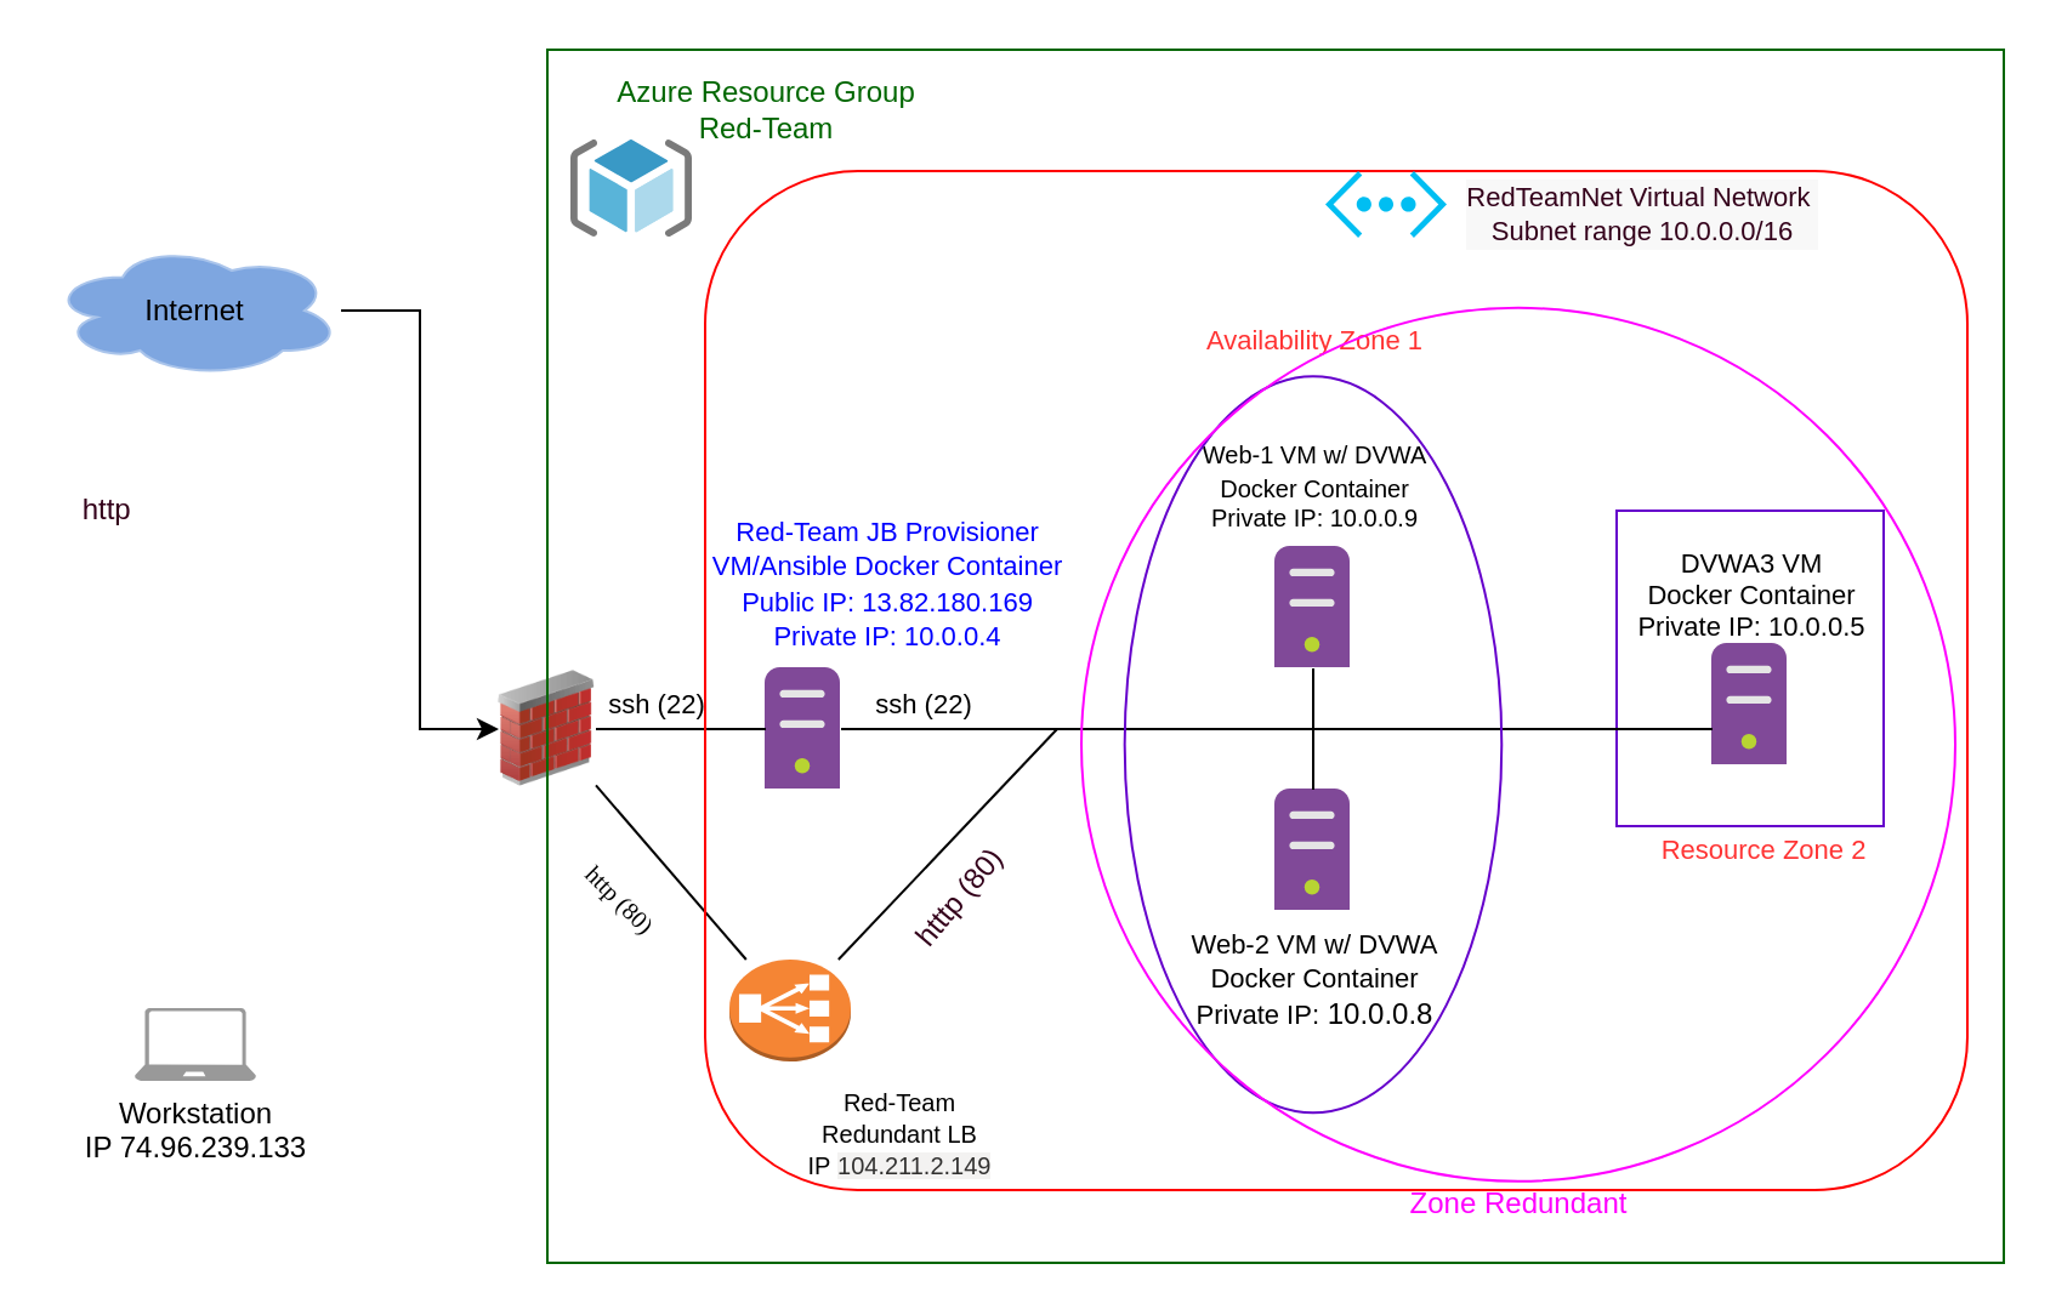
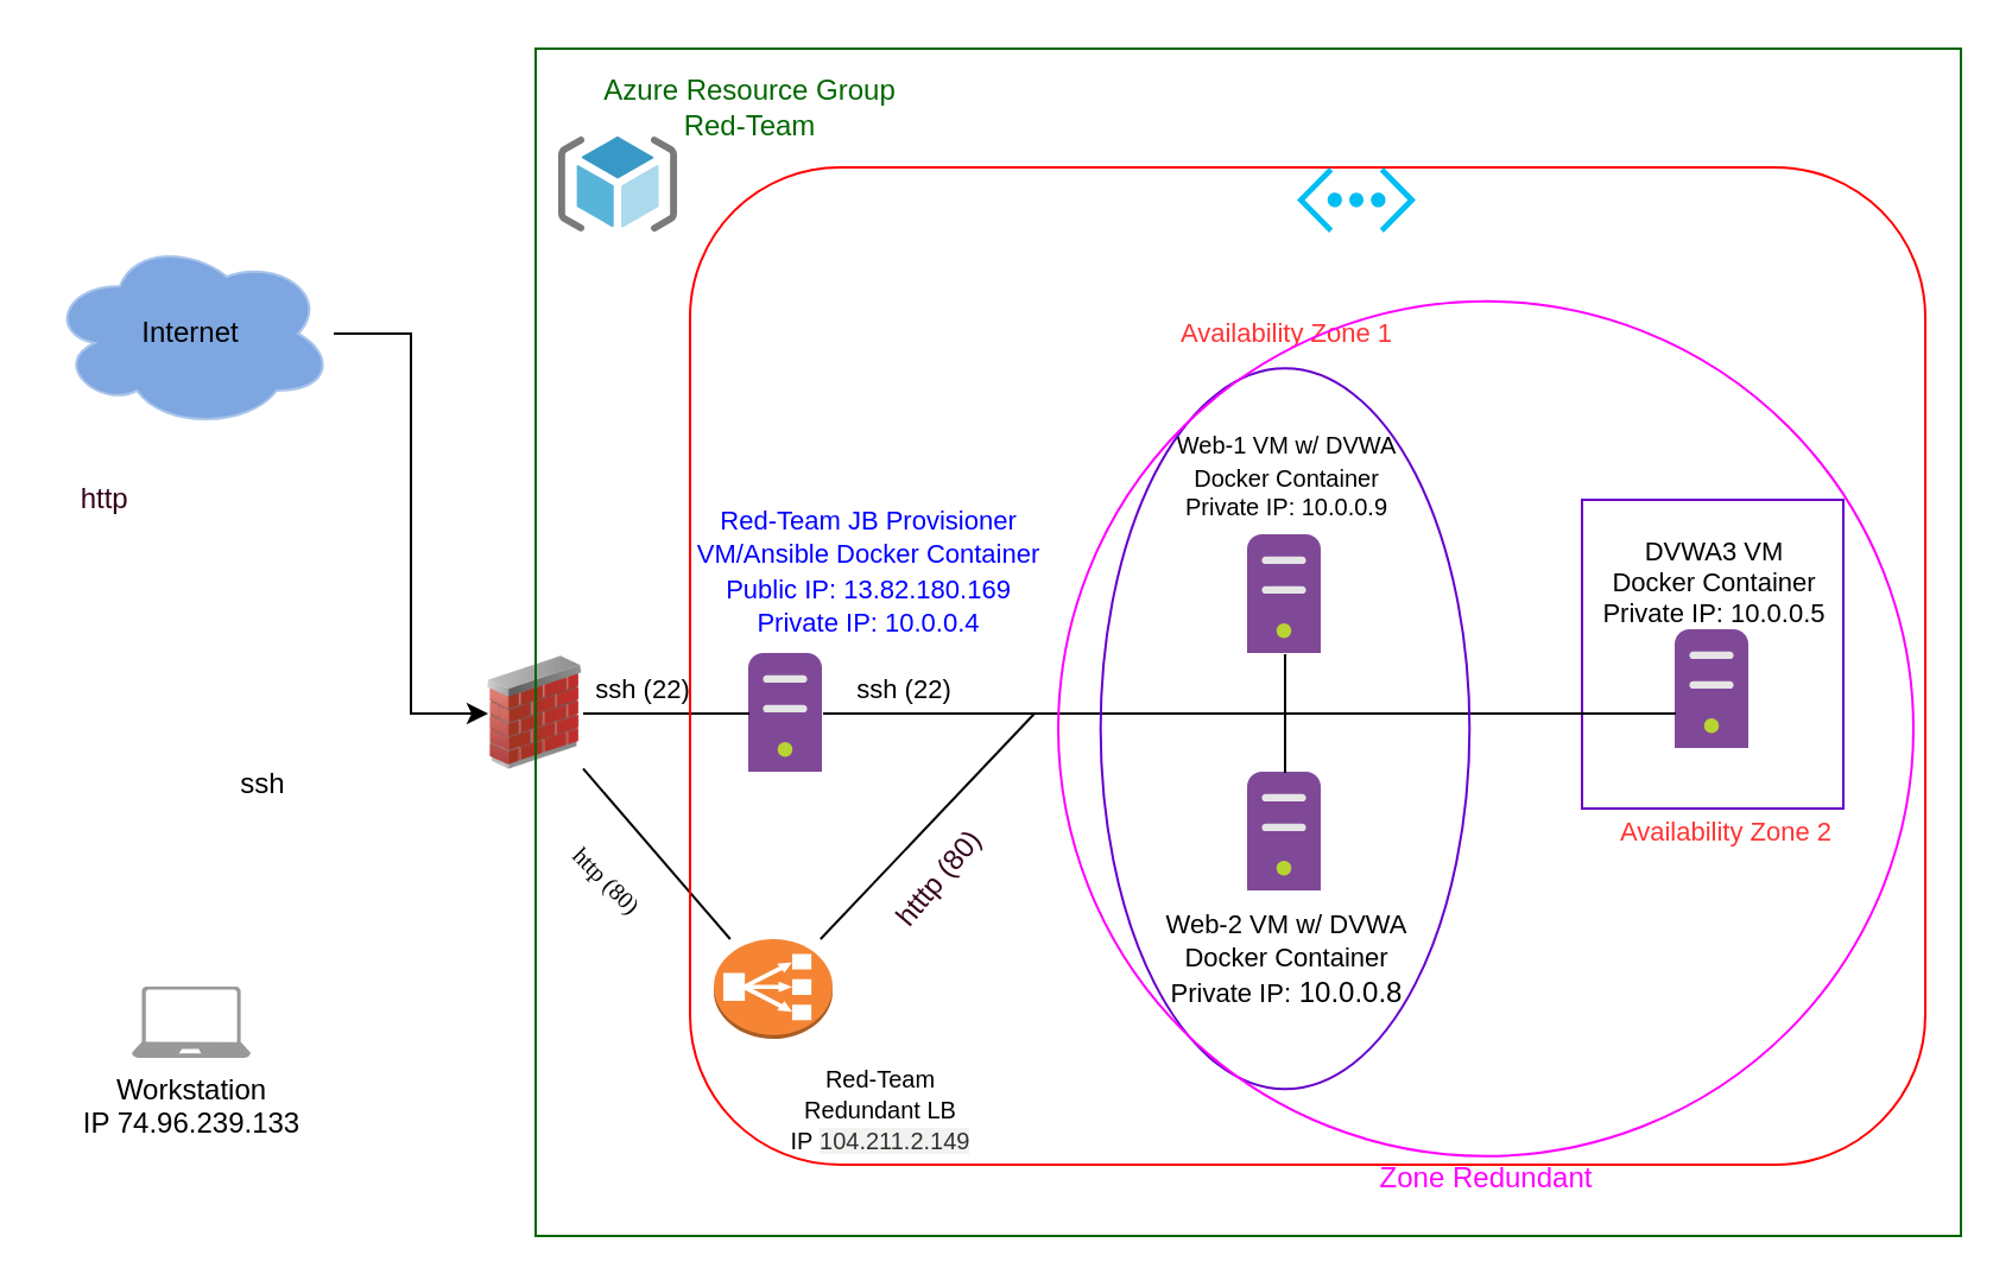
- <mxCell id="13" value="&lt;div class=&quot;p-rich_text_section&quot; style=&quot;background-color: rgb(248 , 248 , 248) ; box-sizing: inherit&quot;&gt;&lt;font style=&quot;font-size: 11px&quot; color=&quot;#33001a&quot;&gt;RedTeamNet Virtual Network&amp;nbsp;&lt;/font&gt;&lt;/div&gt;&lt;div class=&quot;p-rich_text_section&quot; style=&quot;background-color: rgb(248 , 248 , 248) ; box-sizing: inherit&quot;&gt;&lt;font style=&quot;font-size: 11px&quot; color=&quot;#33001a&quot;&gt;Subnet range 10.0.0.0/16&lt;/font&gt;&lt;/div&gt;&lt;div&gt;&lt;font face=&quot;Times New Roman&quot;&gt;&lt;br&gt;&lt;/font&gt;&lt;/div&gt;" style="text;html=1;align=center;verticalAlign=middle;resizable=0;points=[];autosize=1;strokeColor=none;fillColor=none;" parent="1" vertex="1"><mxGeometry x="595.5" y="70" width="160" height="50" as="geometry" /></mxCell>
- <mxCell id="4" value="Internet" style="ellipse;shape=cloud;whiteSpace=wrap;html=1;strokeColor=#A9C4EB;fillColor=#7EA6E0;" parent="1" vertex="1"><mxGeometry x="20" y="100" width="120" height="55" as="geometry" /></mxCell>
+ <mxCell id="4" value="Internet" style="ellipse;shape=cloud;whiteSpace=wrap;html=1;strokeColor=#A9C4EB;fillColor=#7EA6E0;" parent="1" vertex="1"><mxGeometry x="20" y="100" width="120" height="80" as="geometry" /></mxCell>
+ <mxCell id="11" value="ssh" style="text;html=1;align=center;verticalAlign=middle;resizable=0;points=[];autosize=1;strokeColor=none;fillColor=none;" parent="1" vertex="1"><mxGeometry x="95" y="320.31" width="30" height="20" as="geometry" /></mxCell>
- <mxCell id="28" value="&lt;font color=&quot;#ff3333&quot;&gt;Resource Zone 2&lt;/font&gt;" style="text;html=1;align=center;verticalAlign=middle;resizable=0;points=[];autosize=1;strokeColor=none;fillColor=none;fontSize=11;fontFamily=Helvetica;" parent="1" vertex="1"><mxGeometry x="675.5" y="340.31" width="100" height="20" as="geometry" /></mxCell>
+ <mxCell id="28" value="&lt;font color=&quot;#ff3333&quot;&gt;Availability Zone 2&lt;/font&gt;" style="text;html=1;align=center;verticalAlign=middle;resizable=0;points=[];autosize=1;strokeColor=none;fillColor=none;fontSize=11;fontFamily=Helvetica;" parent="1" vertex="1"><mxGeometry x="675.5" y="340.31" width="100" height="20" as="geometry" /></mxCell>
